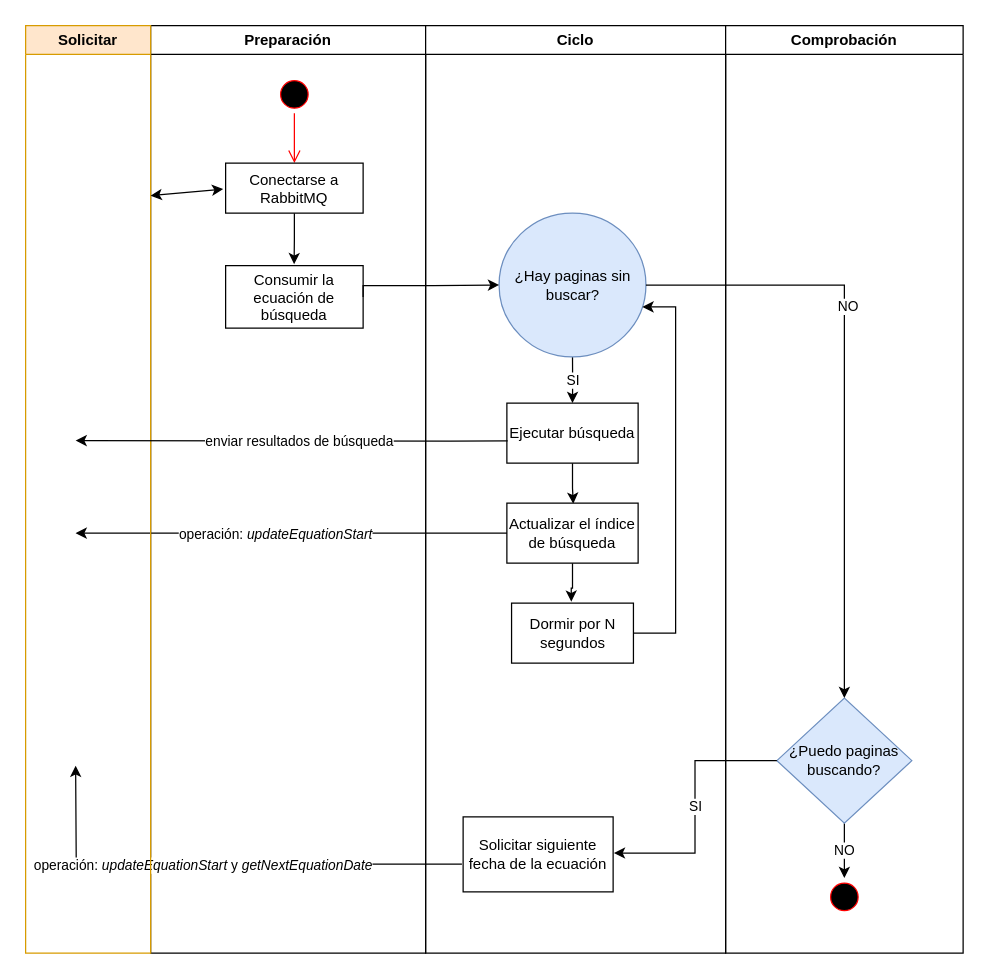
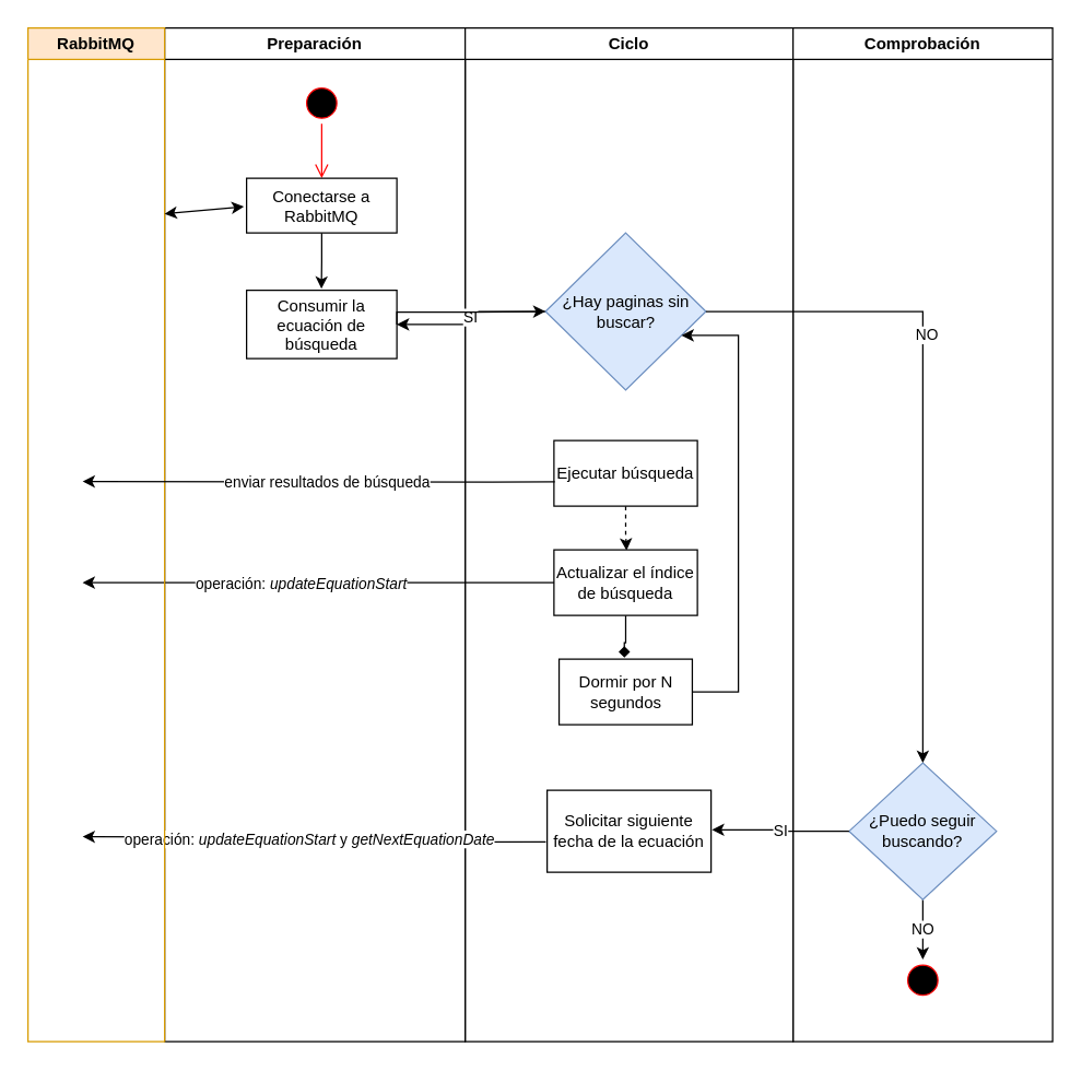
- <mxCell id="22" value="Solicitar" style="swimlane;whiteSpace=wrap;fillColor=#ffe6cc;strokeColor=#d79b00;" vertex="1" parent="1"><mxGeometry x="20" y="20" width="100" height="742" as="geometry" /></mxCell>
+ <mxCell id="22" value="RabbitMQ" style="swimlane;whiteSpace=wrap;fillColor=#ffe6cc;strokeColor=#d79b00;" vertex="1" parent="1"><mxGeometry x="20" y="20" width="100" height="742" as="geometry" /></mxCell>
- <mxCell id="10" value="¿Hay paginas sin buscar?" style="ellipse;whiteSpace=wrap;html=1;fillColor=#dae8fc;strokeColor=#6c8ebf;" vertex="1" parent="8"><mxGeometry x="58.75" y="150" width="117.5" height="115" as="geometry" /></mxCell>
+ <mxCell id="10" value="¿Hay paginas sin buscar?" style="rhombus;whiteSpace=wrap;html=1;fillColor=#dae8fc;strokeColor=#6c8ebf;" vertex="1" parent="8"><mxGeometry x="58.75" y="150" width="117.5" height="115" as="geometry" /></mxCell>
- <mxCell id="9" value="SI" style="edgeStyle=orthogonalEdgeStyle;rounded=0;orthogonalLoop=1;jettySize=auto;html=1;entryX=0.5;entryY=0;entryDx=0;entryDy=0;entryPerimeter=0;" edge="1" parent="8" source="10" target="12"><mxGeometry relative="1" as="geometry" /></mxCell>
+ <mxCell id="9" value="SI" style="edgeStyle=orthogonalEdgeStyle;rounded=0;orthogonalLoop=1;jettySize=auto;html=1;" edge="1" parent="8" source="10" target="7"><mxGeometry relative="1" as="geometry" /></mxCell>
- <mxCell id="11" value="" style="edgeStyle=orthogonalEdgeStyle;rounded=0;orthogonalLoop=1;jettySize=auto;html=1;entryX=0.506;entryY=0.01;entryDx=0;entryDy=0;entryPerimeter=0;" edge="1" parent="8" source="12" target="14"><mxGeometry relative="1" as="geometry" /></mxCell>
+ <mxCell id="11" value="" style="edgeStyle=orthogonalEdgeStyle;rounded=0;orthogonalLoop=1;jettySize=auto;html=1;entryX=0.506;entryY=0.01;entryDx=0;entryDy=0;entryPerimeter=0;dashed=1;" edge="1" parent="8" source="12" target="14"><mxGeometry relative="1" as="geometry" /></mxCell>
- <mxCell id="13" style="edgeStyle=orthogonalEdgeStyle;rounded=0;orthogonalLoop=1;jettySize=auto;html=1;entryX=0.49;entryY=-0.024;entryDx=0;entryDy=0;entryPerimeter=0;" edge="1" parent="8" source="14" target="18"><mxGeometry relative="1" as="geometry" /></mxCell>
+ <mxCell id="13" style="edgeStyle=orthogonalEdgeStyle;rounded=0;orthogonalLoop=1;jettySize=auto;html=1;entryX=0.49;entryY=-0.024;entryDx=0;entryDy=0;entryPerimeter=0;endArrow=diamond;" edge="1" parent="8" source="14" target="18"><mxGeometry relative="1" as="geometry" /></mxCell>
- <mxCell id="29" value="¿Puedo paginas buscando?" style="rhombus;whiteSpace=wrap;html=1;direction=south;fillColor=#dae8fc;strokeColor=#6c8ebf;" vertex="1" parent="27"><mxGeometry x="41" y="538" width="108" height="100" as="geometry" /></mxCell>
+ <mxCell id="29" value="¿Puedo seguir buscando?" style="rhombus;whiteSpace=wrap;html=1;direction=south;fillColor=#dae8fc;strokeColor=#6c8ebf;" vertex="1" parent="27"><mxGeometry x="41" y="538" width="108" height="100" as="geometry" /></mxCell>
- <mxCell id="19" value="Solicitar siguiente fecha de la ecuación" style="rounded=0;whiteSpace=wrap;html=1;" vertex="1" parent="8"><mxGeometry x="30" y="633" width="120" height="60" as="geometry" /></mxCell>
+ <mxCell id="19" value="Solicitar siguiente fecha de la ecuación" style="rounded=0;whiteSpace=wrap;html=1;" vertex="1" parent="8"><mxGeometry x="60" y="558" width="120" height="60" as="geometry" /></mxCell>
